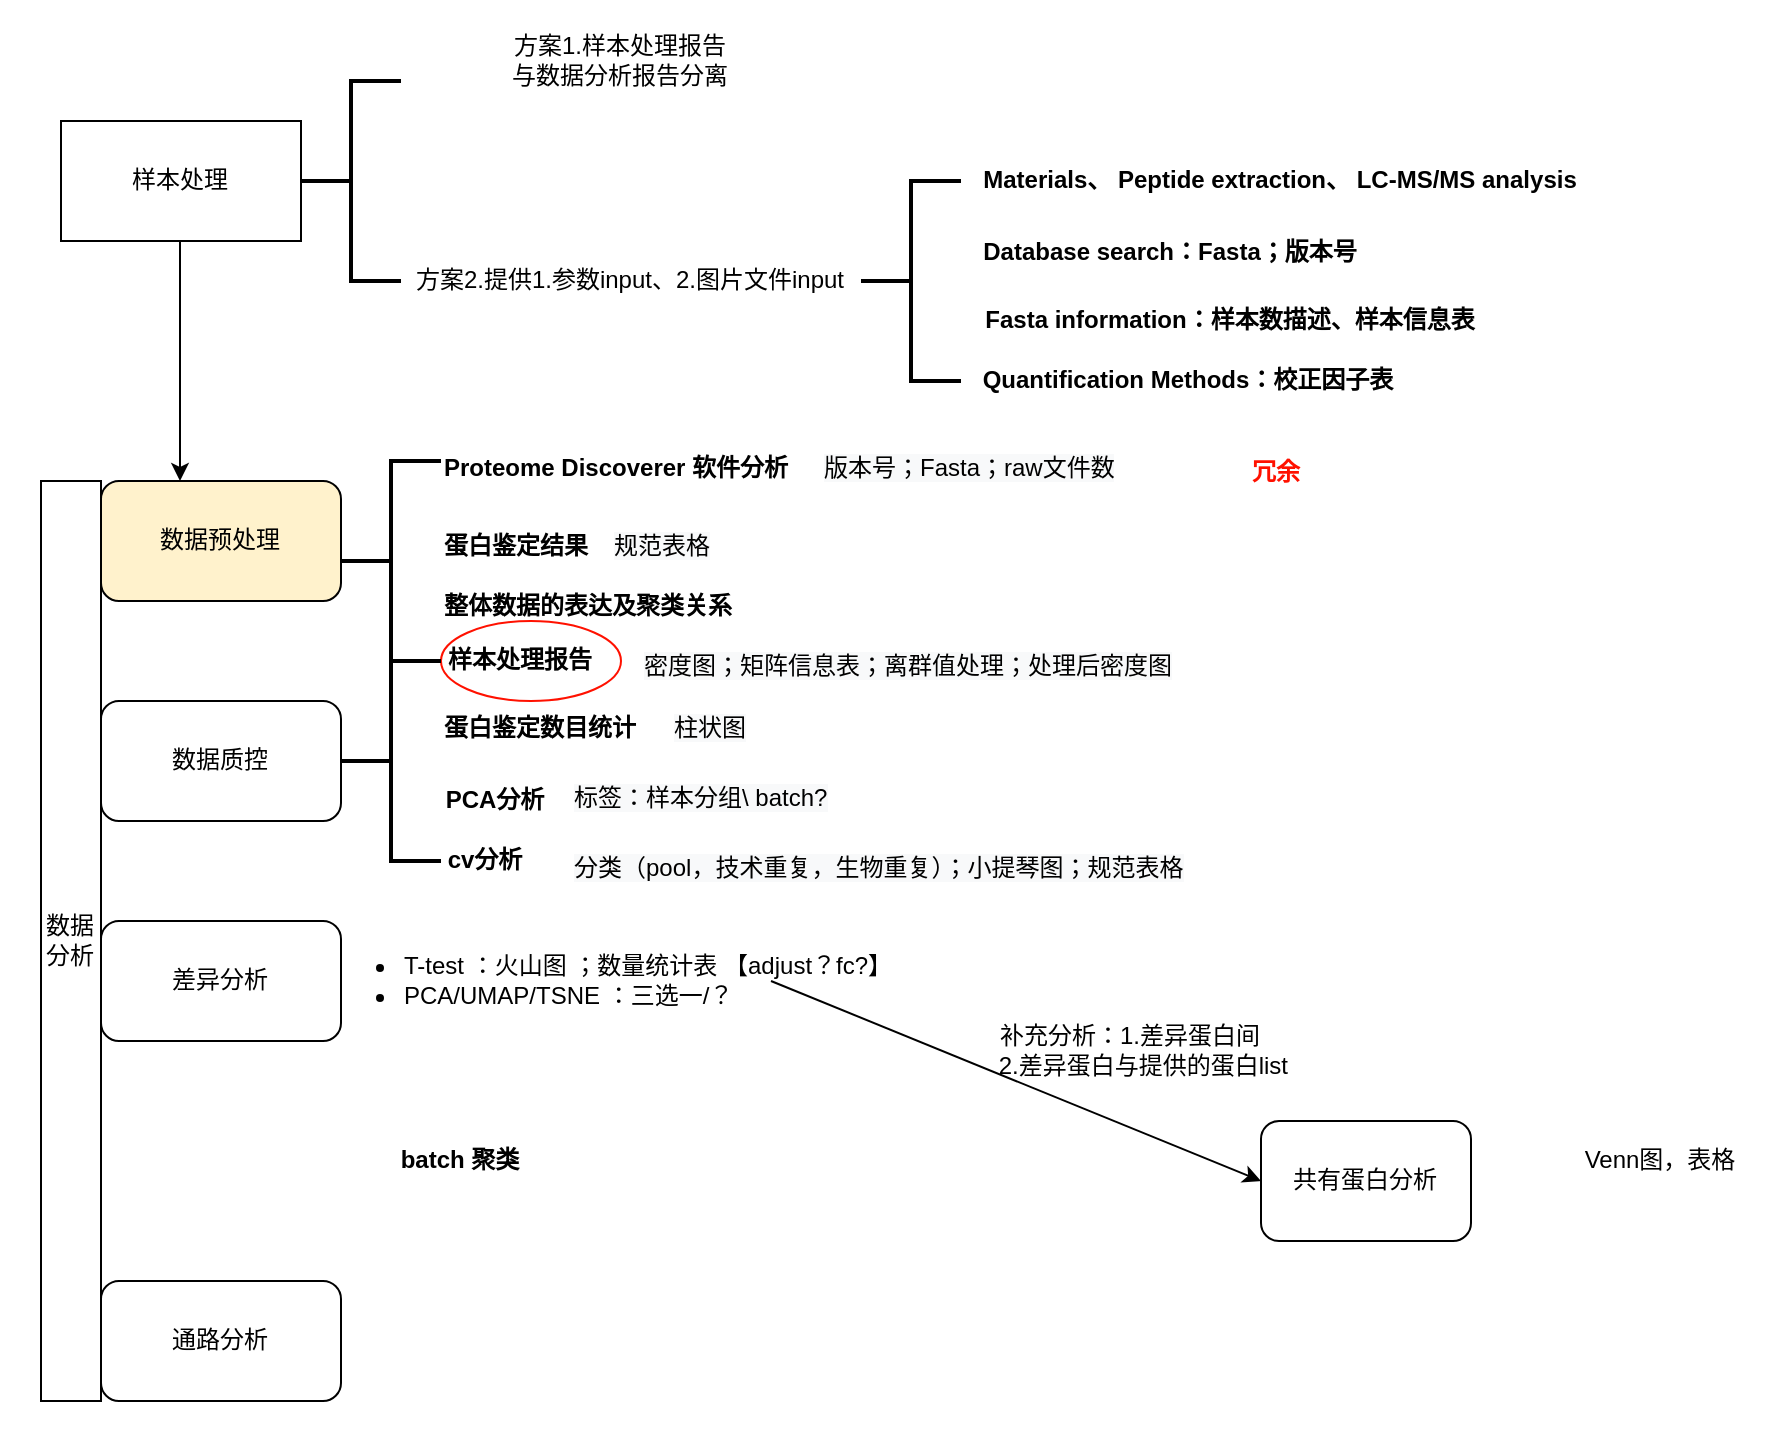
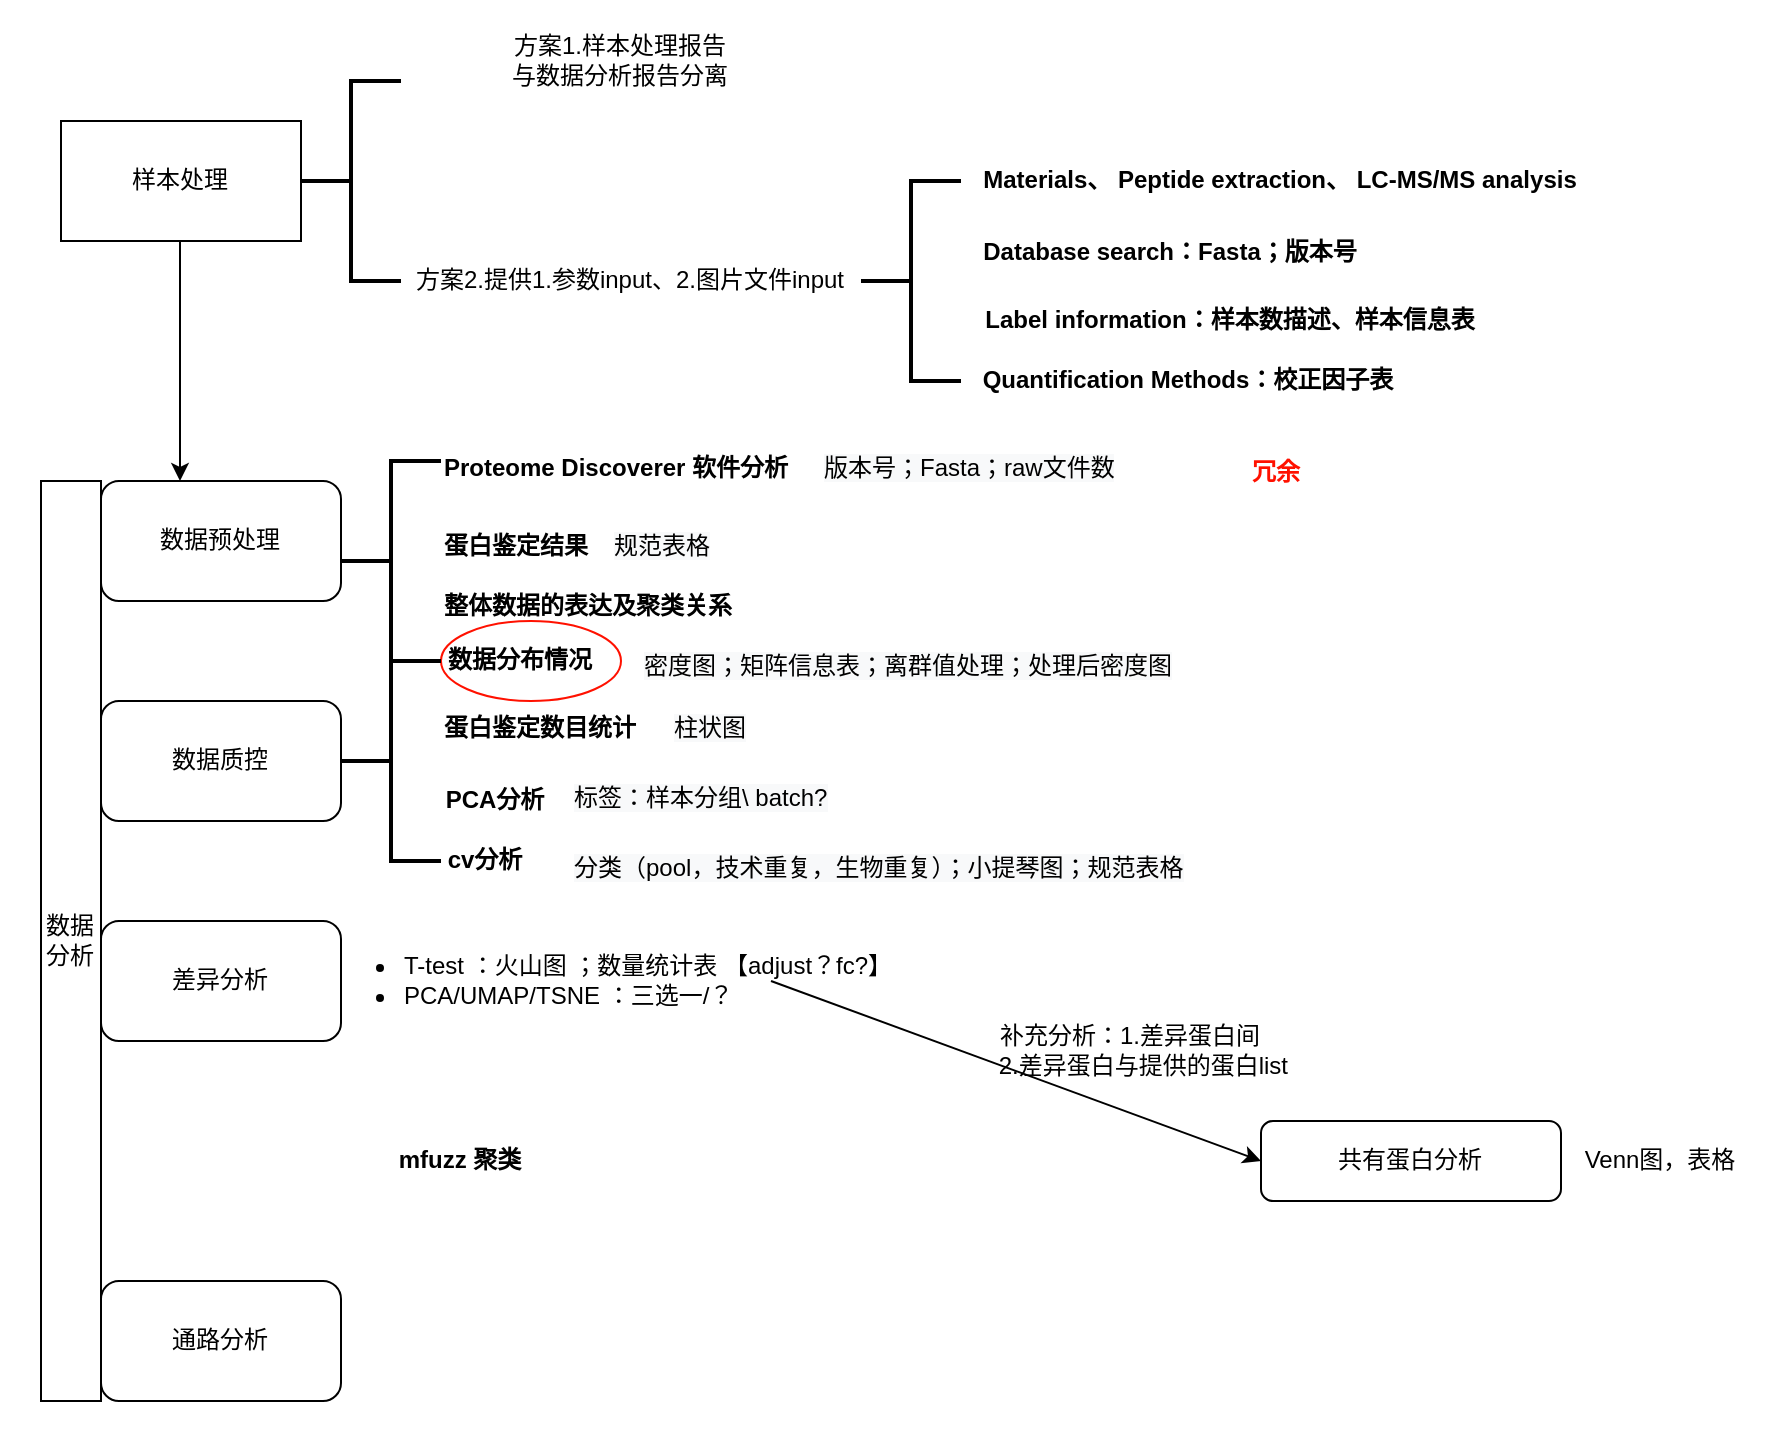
- <mxCell id="10" value="Fasta information：样本数描述、样本信息表" style="text;html=1;strokeColor=none;fillColor=none;align=center;verticalAlign=middle;whiteSpace=wrap;rounded=0;fontStyle=1" vertex="1" parent="1"><mxGeometry x="490" y="150" width="250" height="20" as="geometry" /></mxCell>
+ <mxCell id="10" value="Label information：样本数描述、样本信息表" style="text;html=1;strokeColor=none;fillColor=none;align=center;verticalAlign=middle;whiteSpace=wrap;rounded=0;fontStyle=1" vertex="1" parent="1"><mxGeometry x="490" y="150" width="250" height="20" as="geometry" /></mxCell>
- <mxCell id="14" value="数据预处理" style="rounded=1;whiteSpace=wrap;html=1;fillColor=#fff2cc;" vertex="1" parent="1"><mxGeometry x="50" y="240" width="120" height="60" as="geometry" /></mxCell>
+ <mxCell id="14" value="数据预处理" style="rounded=1;whiteSpace=wrap;html=1;" vertex="1" parent="1"><mxGeometry x="50" y="240" width="120" height="60" as="geometry" /></mxCell>
- <mxCell id="22" value="&lt;font color=&quot;#000000&quot;&gt;样本处理报告&lt;/font&gt;" style="text;html=1;strokeColor=none;fillColor=none;align=center;verticalAlign=middle;whiteSpace=wrap;rounded=0;fontColor=#FF1100;fontStyle=1" vertex="1" parent="1"><mxGeometry x="215" y="320" width="90" height="20" as="geometry" /></mxCell>
+ <mxCell id="22" value="&lt;font color=&quot;#000000&quot;&gt;数据分布情况&lt;/font&gt;" style="text;html=1;strokeColor=none;fillColor=none;align=center;verticalAlign=middle;whiteSpace=wrap;rounded=0;fontColor=#FF1100;fontStyle=1" vertex="1" parent="1"><mxGeometry x="215" y="320" width="90" height="20" as="geometry" /></mxCell>
- <mxCell id="35" value="&lt;b&gt;&lt;font color=&quot;#000000&quot;&gt;batch 聚类&lt;/font&gt;&lt;/b&gt;" style="text;html=1;strokeColor=none;fillColor=none;align=center;verticalAlign=middle;whiteSpace=wrap;rounded=0;fontColor=#FF1100;" vertex="1" parent="1"><mxGeometry x="175" y="570" width="110" height="20" as="geometry" /></mxCell>
+ <mxCell id="35" value="&lt;b&gt;&lt;font color=&quot;#000000&quot;&gt;mfuzz 聚类&lt;/font&gt;&lt;/b&gt;" style="text;html=1;strokeColor=none;fillColor=none;align=center;verticalAlign=middle;whiteSpace=wrap;rounded=0;fontColor=#FF1100;" vertex="1" parent="1"><mxGeometry x="175" y="570" width="110" height="20" as="geometry" /></mxCell>
- <mxCell id="39" value="共有蛋白分析" style="rounded=1;whiteSpace=wrap;html=1;fontColor=#000000;strokeColor=#000000;" vertex="1" parent="1"><mxGeometry x="630" y="560" width="105" height="60" as="geometry" /></mxCell>
+ <mxCell id="39" value="共有蛋白分析" style="rounded=1;whiteSpace=wrap;html=1;fontColor=#000000;strokeColor=#000000;" vertex="1" parent="1"><mxGeometry x="630" y="560" width="150" height="40" as="geometry" /></mxCell>
